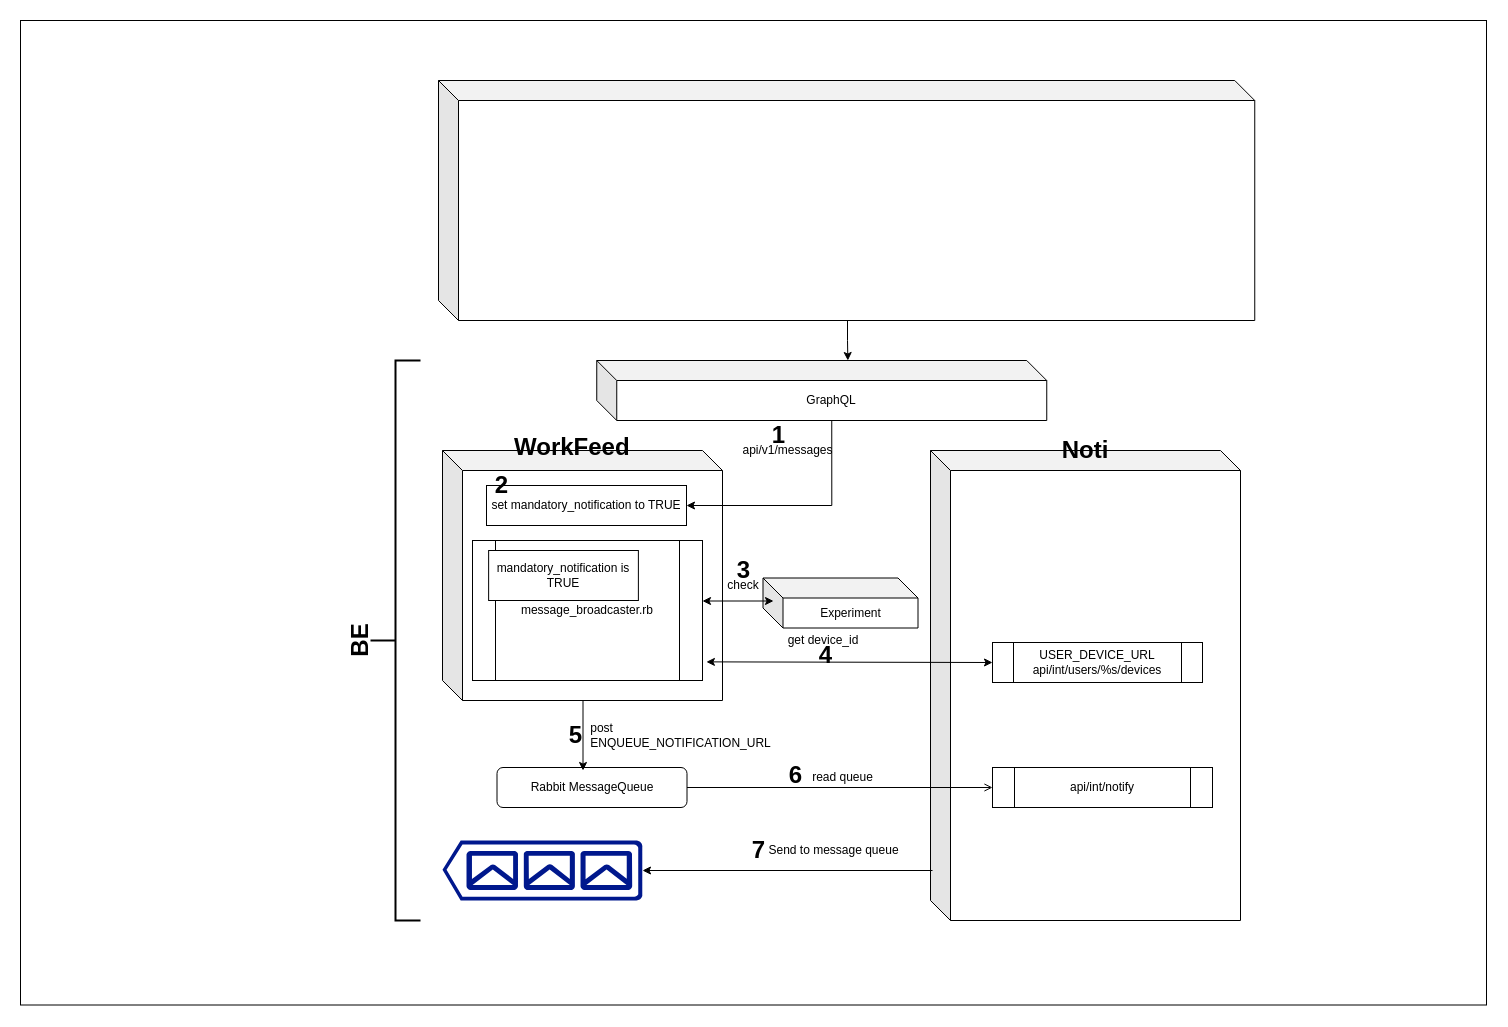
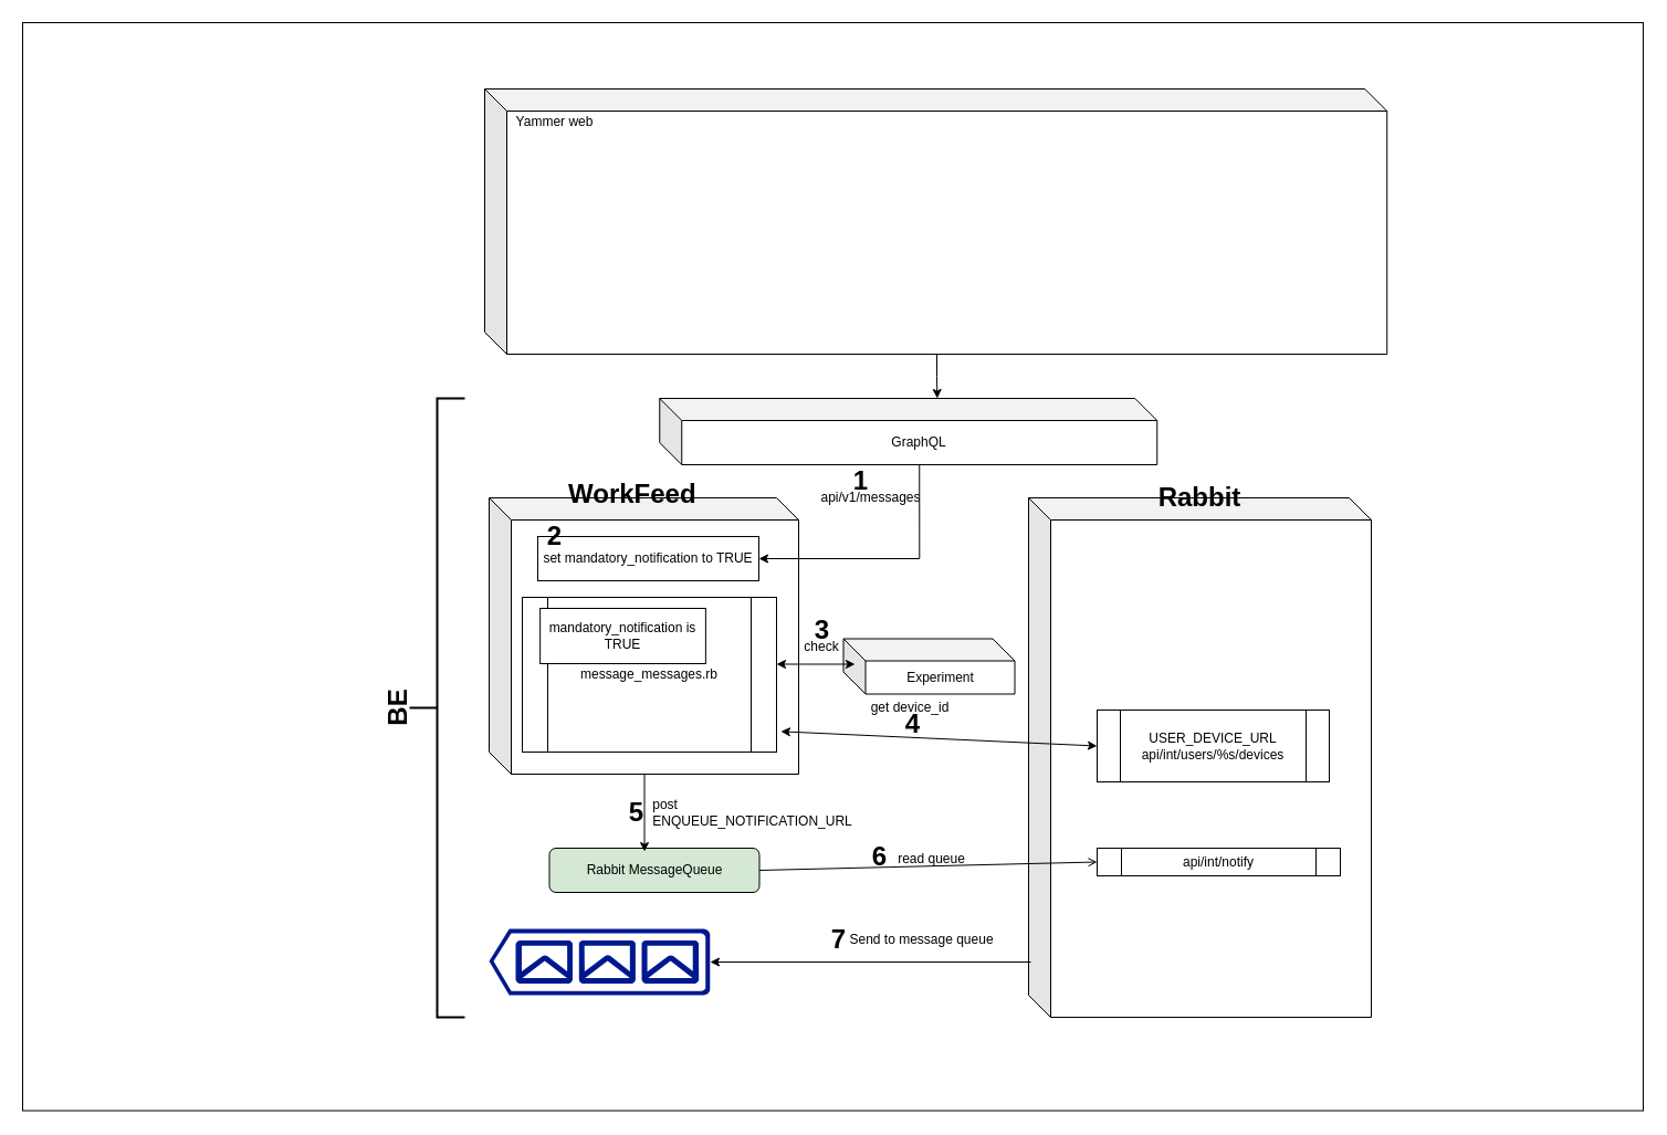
+ <mxCell id="39" value="Yammer web&lt;br&gt;" style="text;html=1;align=center;verticalAlign=middle;resizable=0;points=[];autosize=1;" vertex="1" parent="1"><mxGeometry x="456" y="100" width="90" height="20" as="geometry" /></mxCell>
- <mxCell id="10" value="&lt;h1&gt;&lt;b&gt;Noti&lt;/b&gt;&lt;/h1&gt;" style="text;html=1;strokeColor=none;fillColor=none;align=center;verticalAlign=middle;whiteSpace=wrap;rounded=0;" parent="1" vertex="1"><mxGeometry x="1025" y="430" width="120" height="40" as="geometry" /></mxCell>
+ <mxCell id="10" value="&lt;h1&gt;&lt;b&gt;Rabbit&lt;/b&gt;&lt;/h1&gt;" style="text;html=1;strokeColor=none;fillColor=none;align=center;verticalAlign=middle;whiteSpace=wrap;rounded=0;" parent="1" vertex="1"><mxGeometry x="1025" y="430" width="120" height="40" as="geometry" /></mxCell>
- <mxCell id="4" value="&lt;span style=&quot;white-space: normal&quot;&gt;message_broadcaster.rb&lt;/span&gt;" style="shape=process;whiteSpace=wrap;html=1;backgroundOutline=1;" parent="1" vertex="1"><mxGeometry x="472" y="540" width="230" height="140" as="geometry" /></mxCell>
+ <mxCell id="4" value="&lt;span style=&quot;white-space: normal&quot;&gt;message_messages.rb&lt;/span&gt;" style="shape=process;whiteSpace=wrap;html=1;backgroundOutline=1;" parent="1" vertex="1"><mxGeometry x="472" y="540" width="230" height="140" as="geometry" /></mxCell>
- <mxCell id="6" value="USER_DEVICE_URL api/int/users/%s/devices" style="shape=process;whiteSpace=wrap;html=1;backgroundOutline=1;" parent="1" vertex="1"><mxGeometry x="992" y="642" width="210" height="40" as="geometry" /></mxCell>
+ <mxCell id="6" value="USER_DEVICE_URL api/int/users/%s/devices" style="shape=process;whiteSpace=wrap;html=1;backgroundOutline=1;" parent="1" vertex="1"><mxGeometry x="992" y="642" width="210" height="65" as="geometry" /></mxCell>
- <mxCell id="16" value="Rabbit MessageQueue" style="rounded=1;whiteSpace=wrap;html=1;" parent="1" vertex="1"><mxGeometry x="496.5" y="767" width="190" height="40" as="geometry" /></mxCell>
+ <mxCell id="16" value="Rabbit MessageQueue" style="rounded=1;whiteSpace=wrap;html=1;fillColor=#d5e8d4;" parent="1" vertex="1"><mxGeometry x="496.5" y="767" width="190" height="40" as="geometry" /></mxCell>
- <mxCell id="17" value="&lt;span style=&quot;text-align: left&quot;&gt;api/int/notify&lt;/span&gt;" style="shape=process;whiteSpace=wrap;html=1;backgroundOutline=1;" parent="1" vertex="1"><mxGeometry x="992" y="767" width="220" height="40" as="geometry" /></mxCell>
+ <mxCell id="17" value="&lt;span style=&quot;text-align: left&quot;&gt;api/int/notify&lt;/span&gt;" style="shape=process;whiteSpace=wrap;html=1;backgroundOutline=1;" parent="1" vertex="1"><mxGeometry x="992" y="767" width="220" height="25" as="geometry" /></mxCell>
